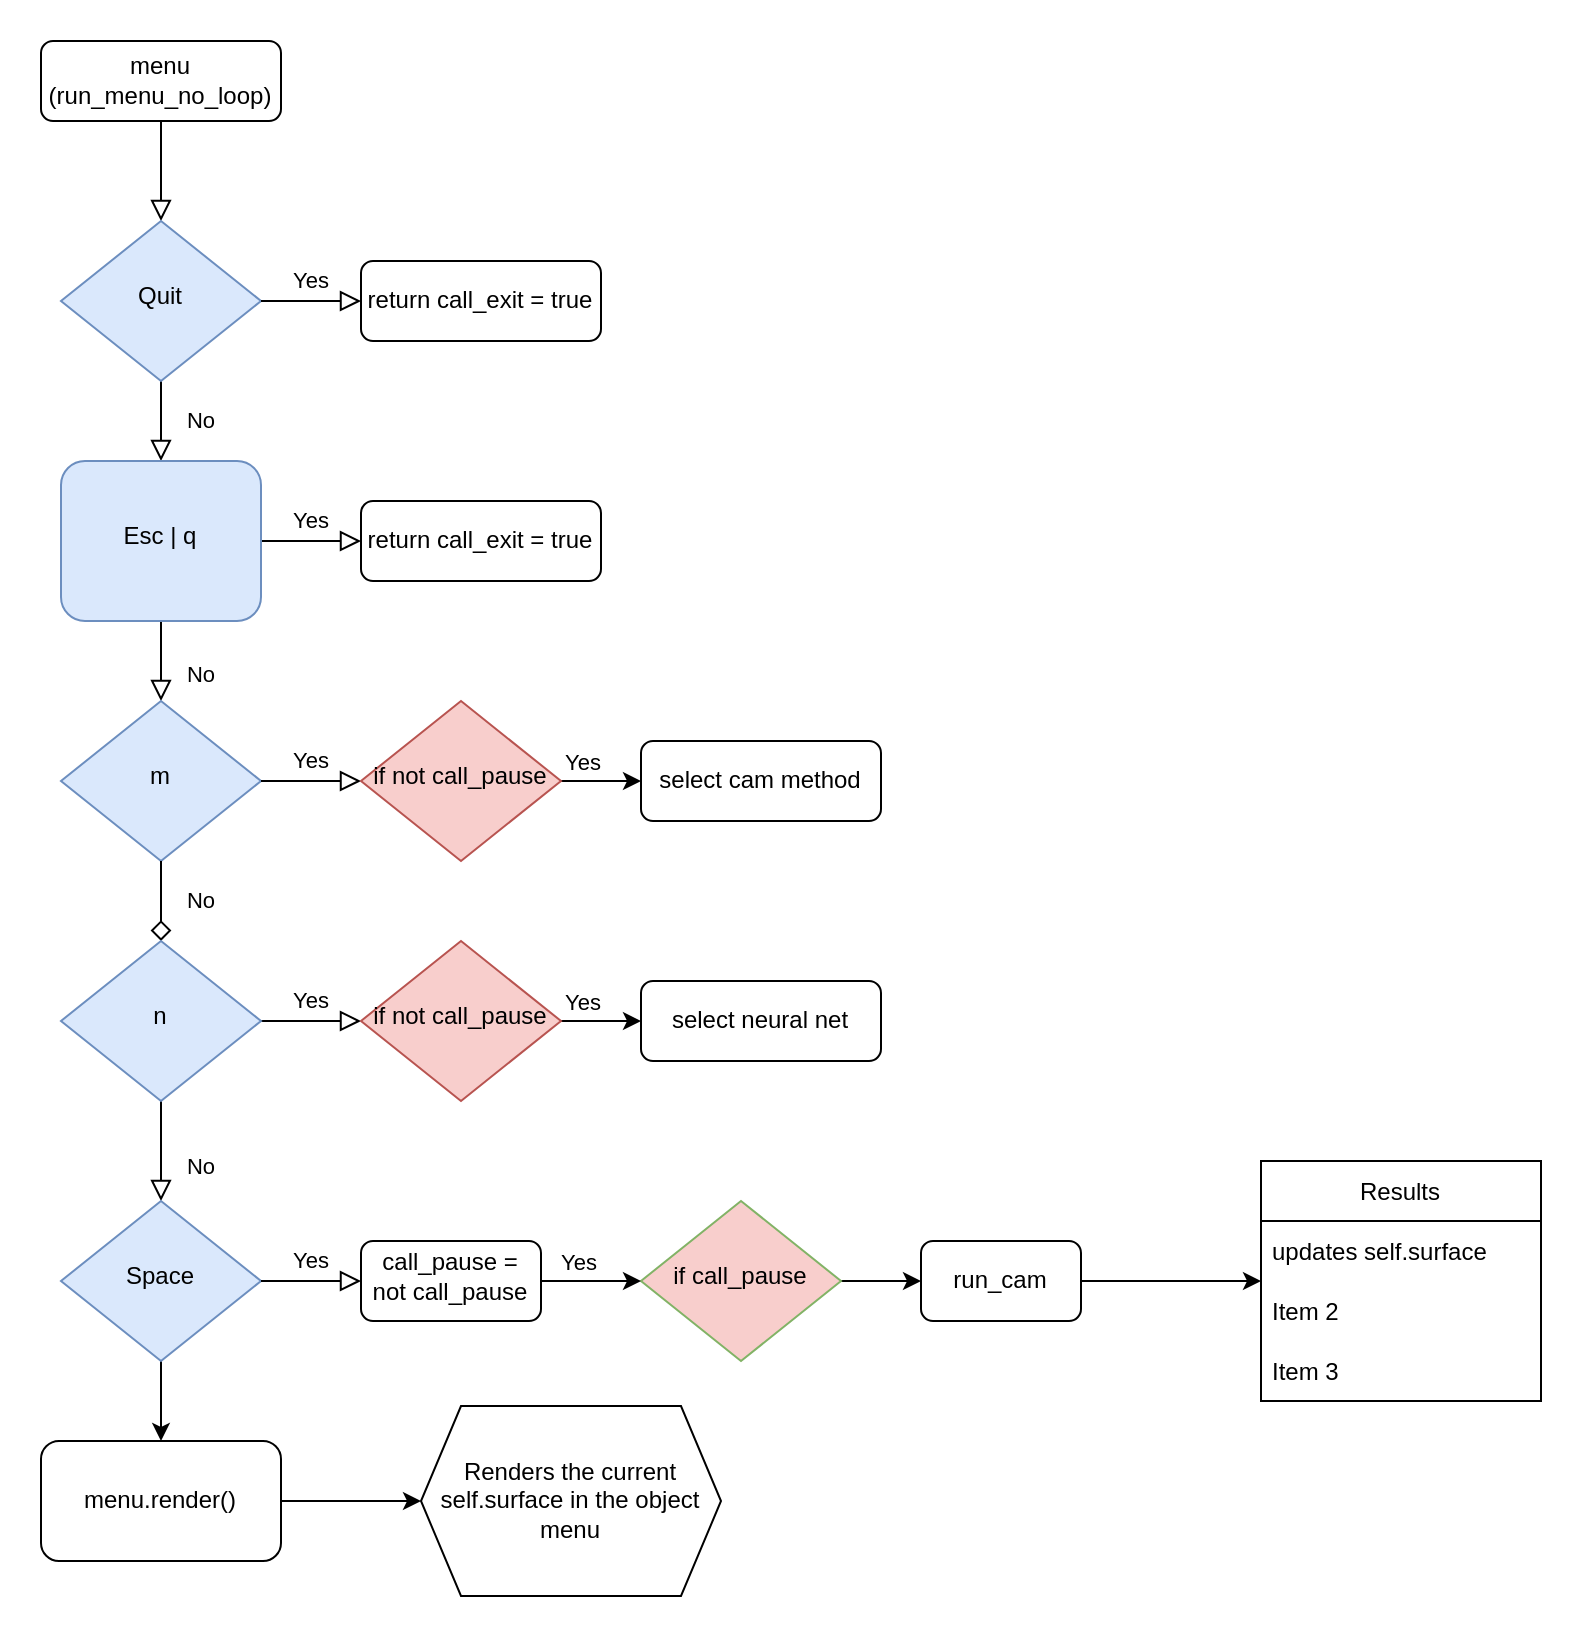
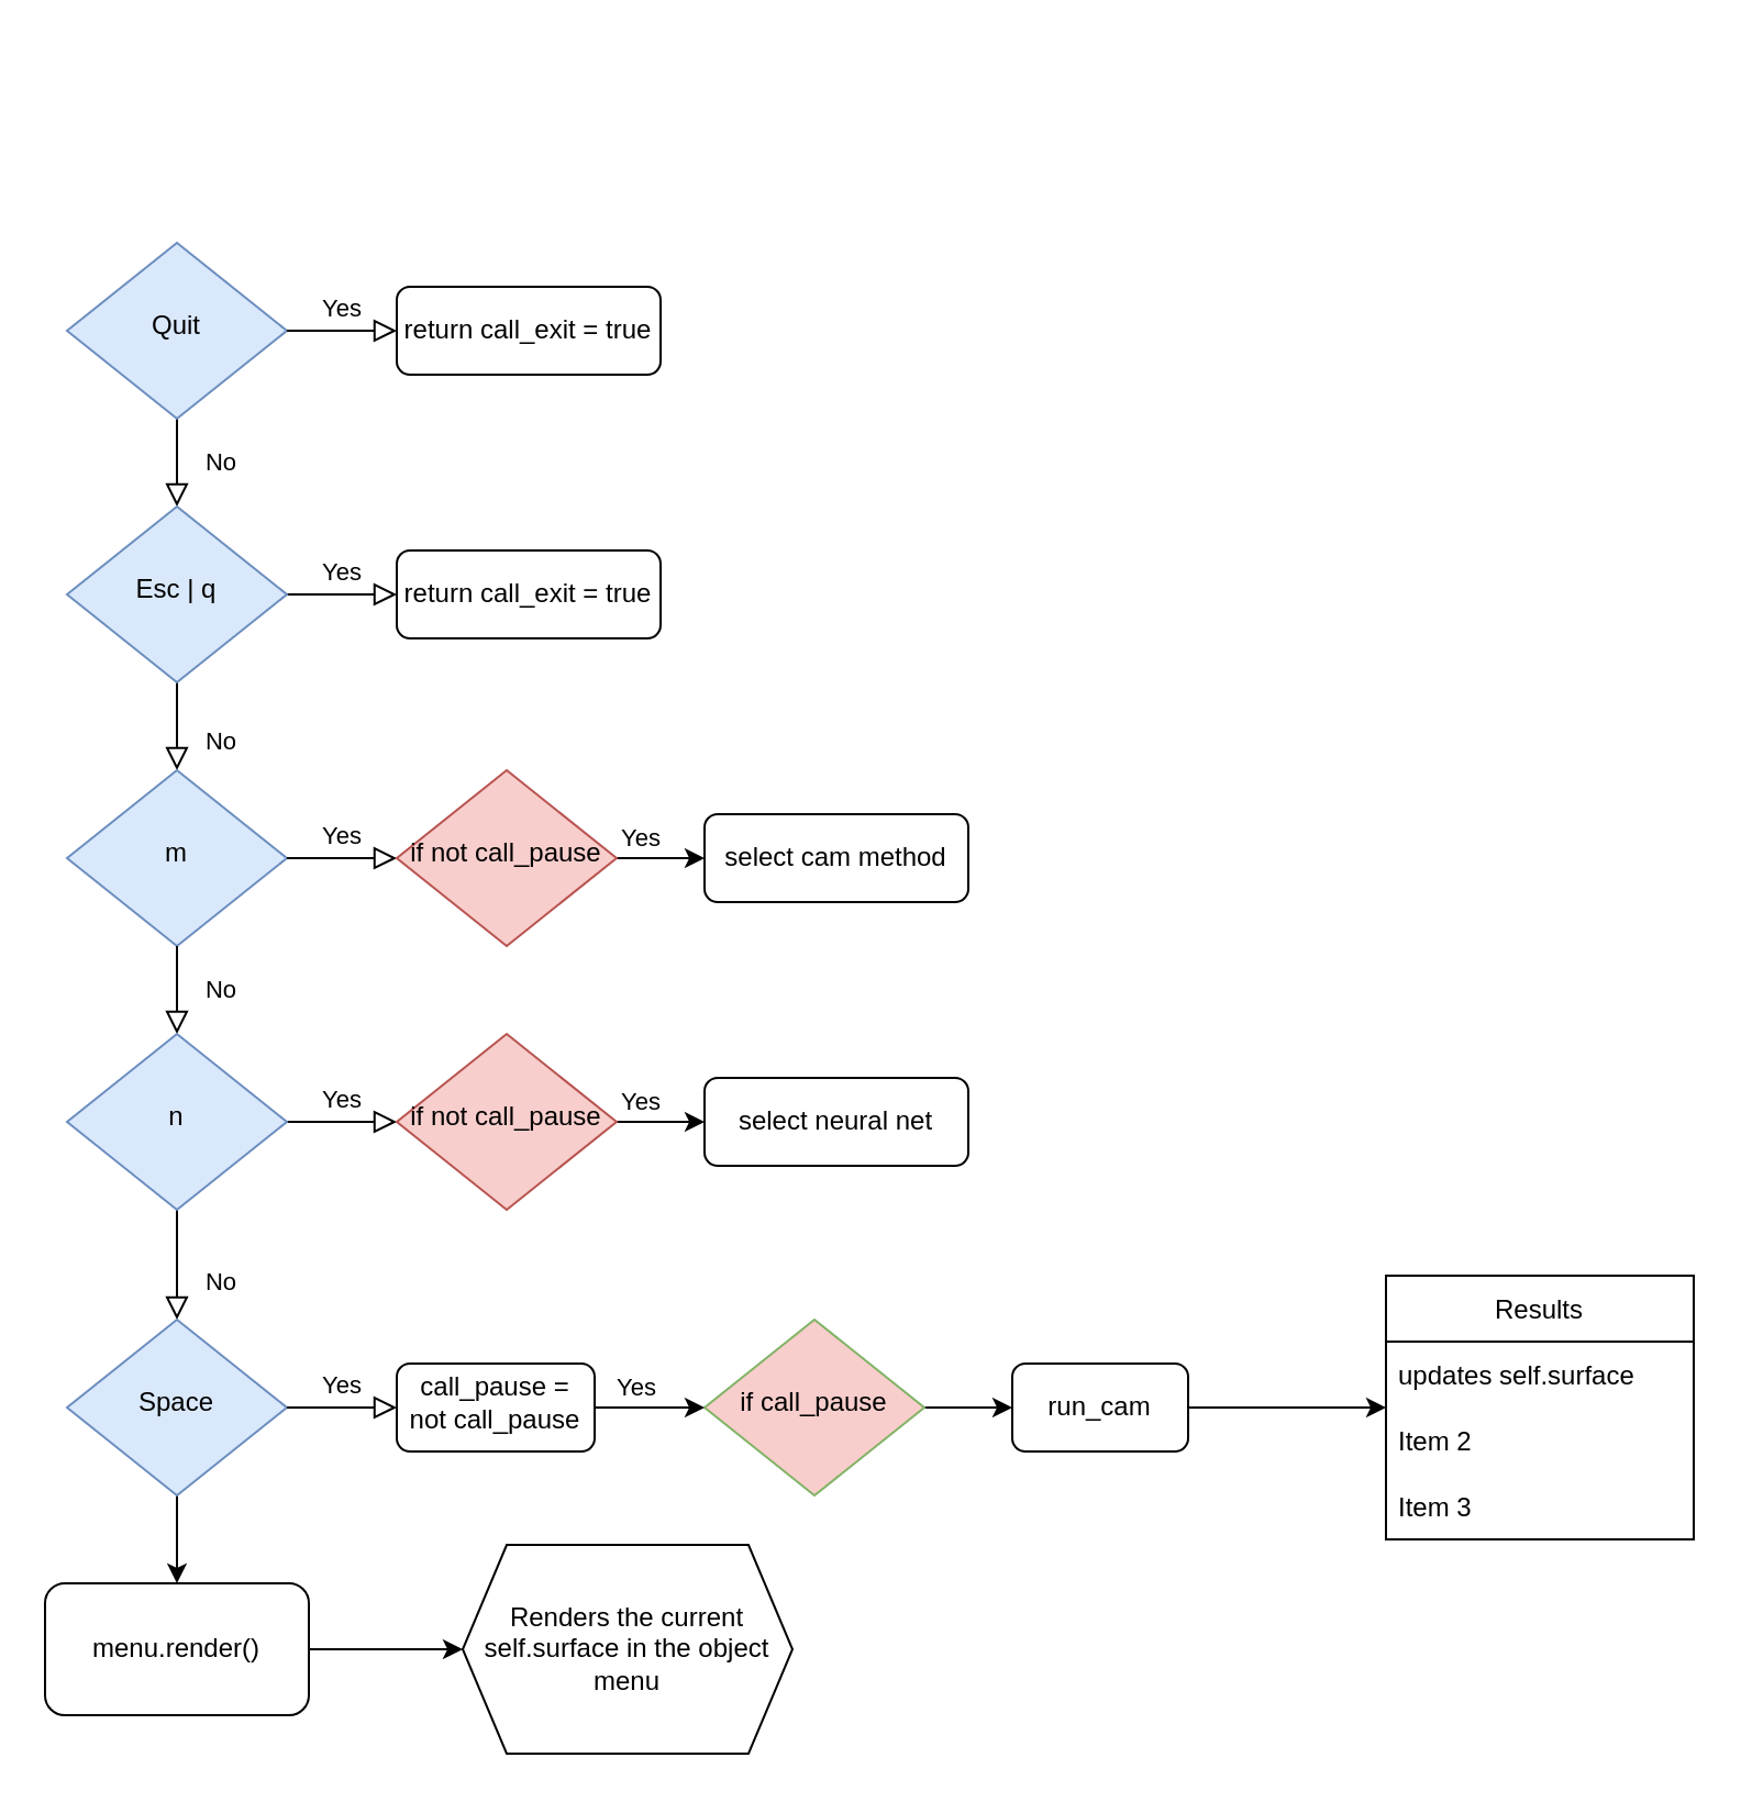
- <mxCell id="3" value="menu (run_menu_no_loop)" style="rounded=1;whiteSpace=wrap;html=1;fontSize=12;glass=0;strokeWidth=1;shadow=0;" parent="1" vertex="1"><mxGeometry x="20" y="20" width="120" height="40" as="geometry" /></mxCell>
- <mxCell id="2" value="" style="rounded=0;html=1;jettySize=auto;orthogonalLoop=1;fontSize=11;endArrow=block;endFill=0;endSize=8;strokeWidth=1;shadow=0;labelBackgroundColor=none;edgeStyle=orthogonalEdgeStyle;" parent="1" source="3" target="5" edge="1"><mxGeometry relative="1" as="geometry" /></mxCell>
- <mxCell id="9" value="Esc | q" style="whiteSpace=wrap;html=1;shadow=0;fontFamily=Helvetica;fontSize=12;align=center;strokeWidth=1;spacing=6;spacingTop=-4;fillColor=#dae8fc;strokeColor=#6c8ebf;rounded=1;" parent="1" vertex="1"><mxGeometry x="30" y="230" width="100" height="80" as="geometry" /></mxCell>
+ <mxCell id="9" value="Esc | q" style="rhombus;whiteSpace=wrap;html=1;shadow=0;fontFamily=Helvetica;fontSize=12;align=center;strokeWidth=1;spacing=6;spacingTop=-4;fillColor=#dae8fc;strokeColor=#6c8ebf;" parent="1" vertex="1"><mxGeometry x="30" y="230" width="100" height="80" as="geometry" /></mxCell>
- <mxCell id="14" value="No" style="rounded=0;html=1;jettySize=auto;orthogonalLoop=1;fontSize=11;endArrow=diamond;endFill=0;endSize=8;strokeWidth=1;shadow=0;labelBackgroundColor=none;edgeStyle=orthogonalEdgeStyle;" edge="1" parent="1" target="17" source="12"><mxGeometry y="20" relative="1" as="geometry"><mxPoint as="offset" /><mxPoint x="80" y="450" as="sourcePoint" /></mxGeometry></mxCell>
+ <mxCell id="14" value="No" style="rounded=0;html=1;jettySize=auto;orthogonalLoop=1;fontSize=11;endArrow=block;endFill=0;endSize=8;strokeWidth=1;shadow=0;labelBackgroundColor=none;edgeStyle=orthogonalEdgeStyle;" edge="1" parent="1" target="17" source="12"><mxGeometry y="20" relative="1" as="geometry"><mxPoint as="offset" /><mxPoint x="80" y="450" as="sourcePoint" /></mxGeometry></mxCell>
